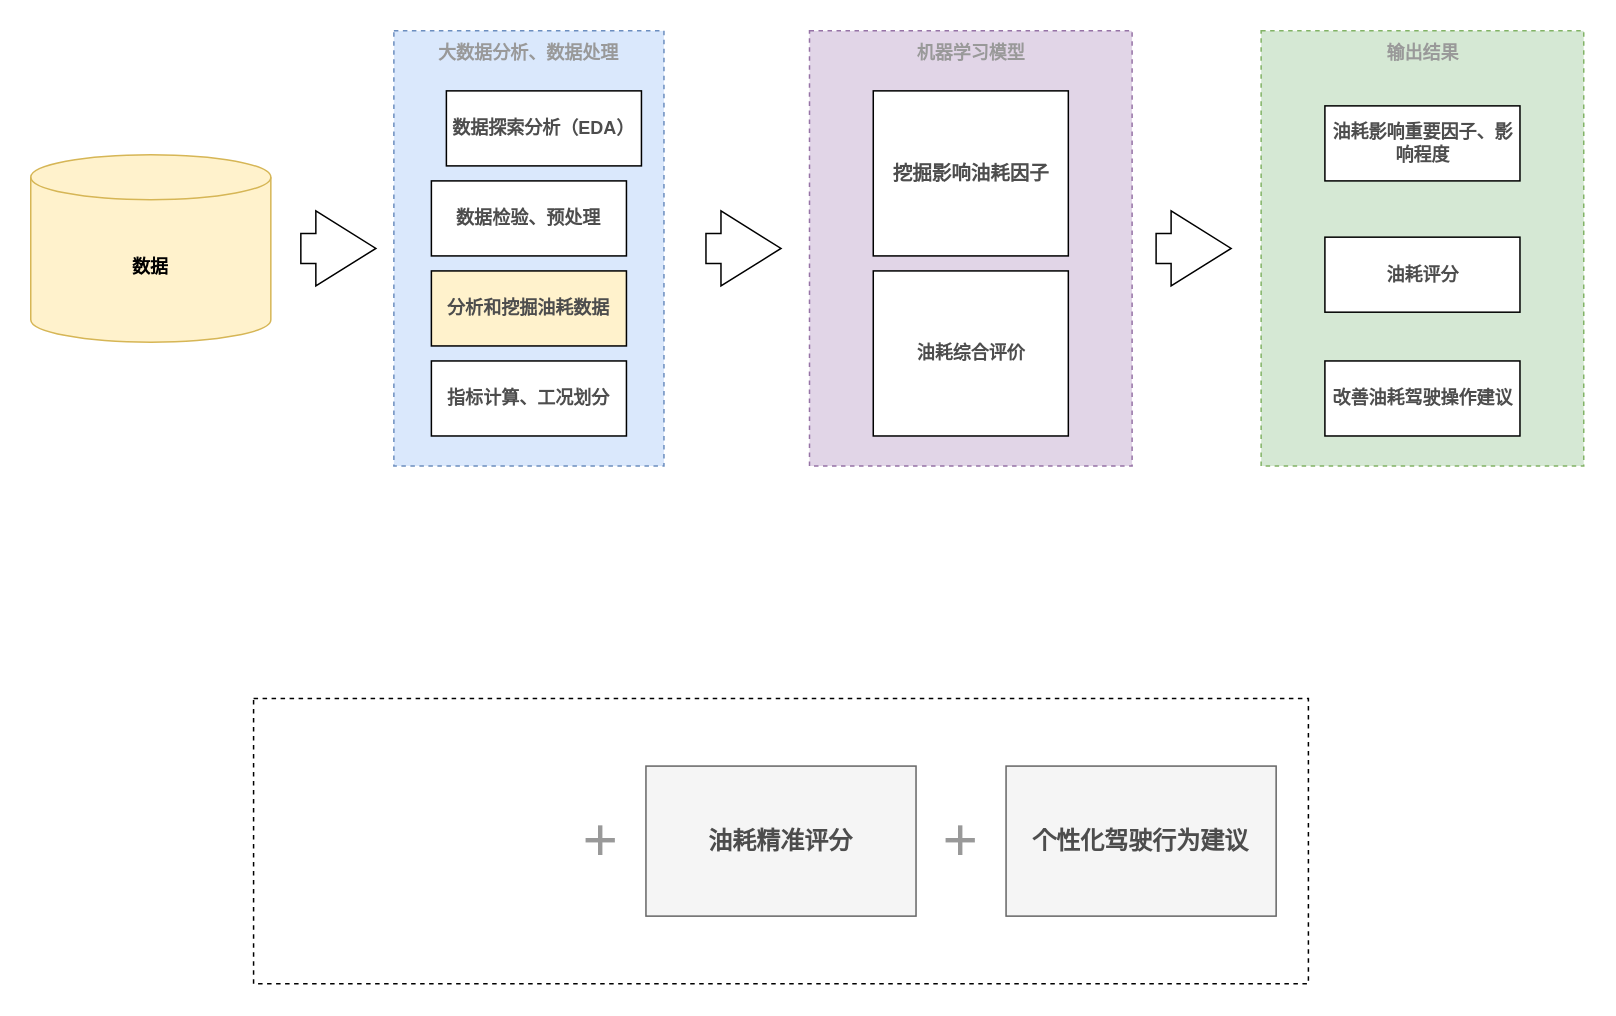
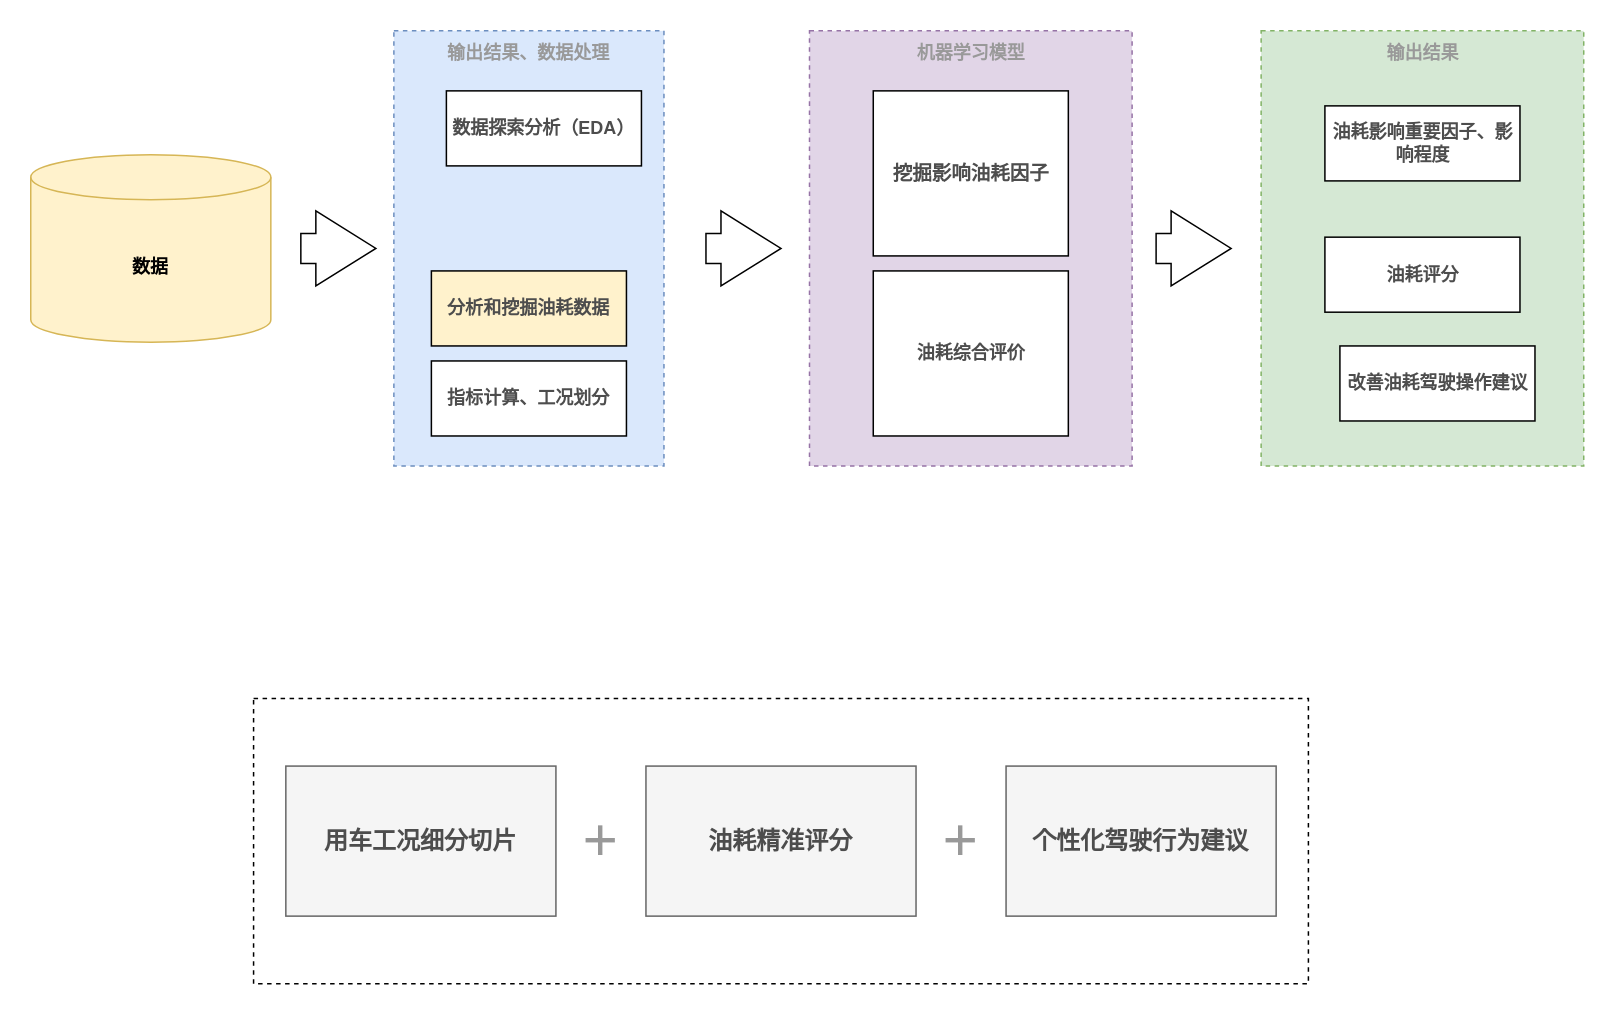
- <mxCell id="11" value="大数据分析、数据处理" style="text;html=1;strokeColor=none;fillColor=none;align=center;verticalAlign=middle;whiteSpace=wrap;rounded=0;dashed=1;fontStyle=1;fontColor=#999999;" vertex="1" parent="1"><mxGeometry x="277" y="20" width="150" height="30" as="geometry" /></mxCell>
+ <mxCell id="11" value="输出结果、数据处理" style="text;html=1;strokeColor=none;fillColor=none;align=center;verticalAlign=middle;whiteSpace=wrap;rounded=0;dashed=1;fontStyle=1;fontColor=#999999;" vertex="1" parent="1"><mxGeometry x="277" y="20" width="150" height="30" as="geometry" /></mxCell>
- <mxCell id="9" value="数据检验、预处理" style="rounded=0;whiteSpace=wrap;html=1;fontStyle=1;fontColor=#4D4D4D;" vertex="1" parent="1"><mxGeometry x="287" y="120" width="130" height="50" as="geometry" /></mxCell>
- <mxCell id="17" value="改善油耗驾驶操作建议" style="rounded=0;whiteSpace=wrap;html=1;fontStyle=1;fontColor=#4D4D4D;" vertex="1" parent="1"><mxGeometry x="882.5" y="240" width="130" height="50" as="geometry" /></mxCell>
+ <mxCell id="17" value="改善油耗驾驶操作建议" style="rounded=0;whiteSpace=wrap;html=1;fontStyle=1;fontColor=#4D4D4D;" vertex="1" parent="1"><mxGeometry x="892.5" y="230" width="130" height="50" as="geometry" /></mxCell>
+ <mxCell id="22" value="用车工况细分切片" style="rounded=0;whiteSpace=wrap;html=1;fontStyle=1;fontSize=16;fillColor=#f5f5f5;strokeColor=#666666;fontColor=#4D4D4D;fontFamily=Tahoma;" vertex="1" parent="1"><mxGeometry x="190" y="510" width="180" height="100" as="geometry" /></mxCell>
